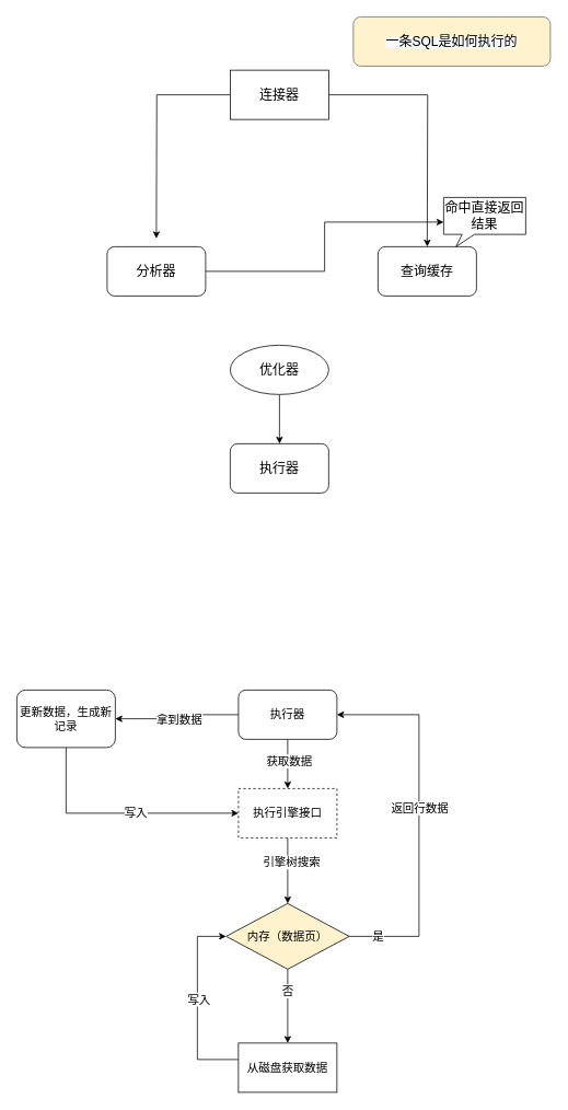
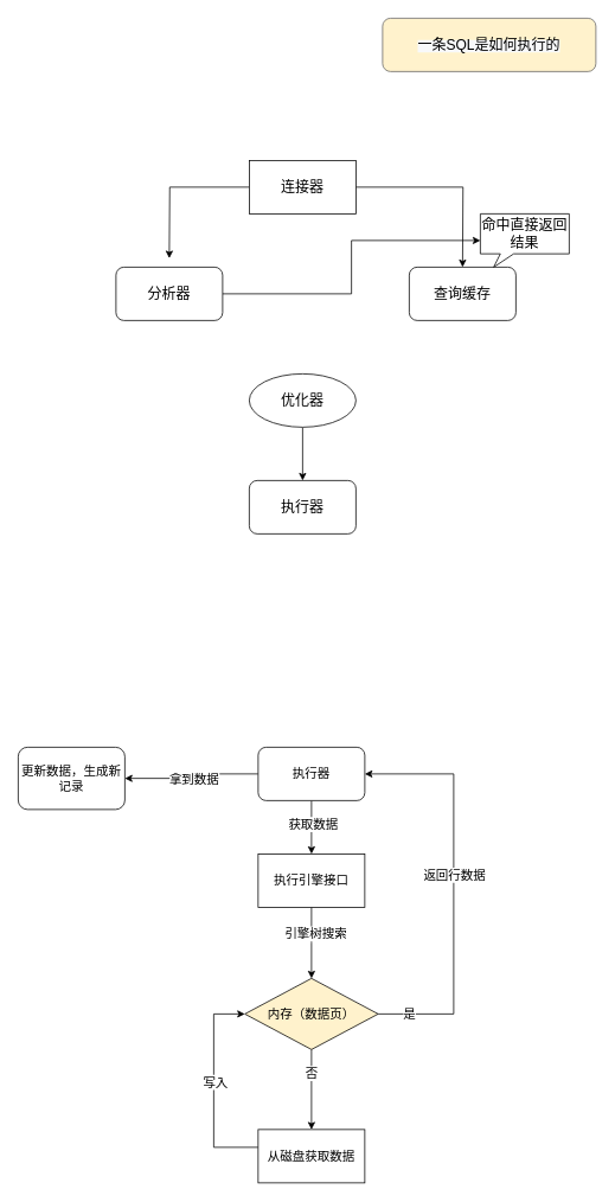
- <mxCell id="5" value="连接器" style="rounded=0;whiteSpace=wrap;html=1;fontSize=16;" vertex="1" parent="1"><mxGeometry x="280" y="85" width="120" height="60" as="geometry" /></mxCell>
+ <mxCell id="5" value="连接器" style="rounded=0;whiteSpace=wrap;html=1;fontSize=16;" vertex="1" parent="1"><mxGeometry x="280" y="180" width="120" height="60" as="geometry" /></mxCell>
- <mxCell id="30" style="edgeStyle=orthogonalEdgeStyle;rounded=0;orthogonalLoop=1;jettySize=auto;html=1;entryX=0;entryY=0.5;entryDx=0;entryDy=0;fontSize=14;" edge="1" parent="1" source="32" target="20"><mxGeometry relative="1" as="geometry"><Array as="points"><mxPoint x="80" y="990" /></Array></mxGeometry></mxCell>
- <mxCell id="31" value="写入" style="edgeLabel;html=1;align=center;verticalAlign=middle;resizable=0;points=[];fontSize=14;" vertex="1" connectable="0" parent="30"><mxGeometry x="0.131" y="1" relative="1" as="geometry"><mxPoint as="offset" /></mxGeometry></mxCell>
- <mxCell id="20" value="执行引擎接口" style="rounded=0;whiteSpace=wrap;html=1;fontSize=14;dashed=1;" vertex="1" parent="1"><mxGeometry x="290" y="960" width="120" height="60" as="geometry" /></mxCell>
+ <mxCell id="20" value="执行引擎接口" style="rounded=0;whiteSpace=wrap;html=1;fontSize=14;" vertex="1" parent="1"><mxGeometry x="290" y="960" width="120" height="60" as="geometry" /></mxCell>
